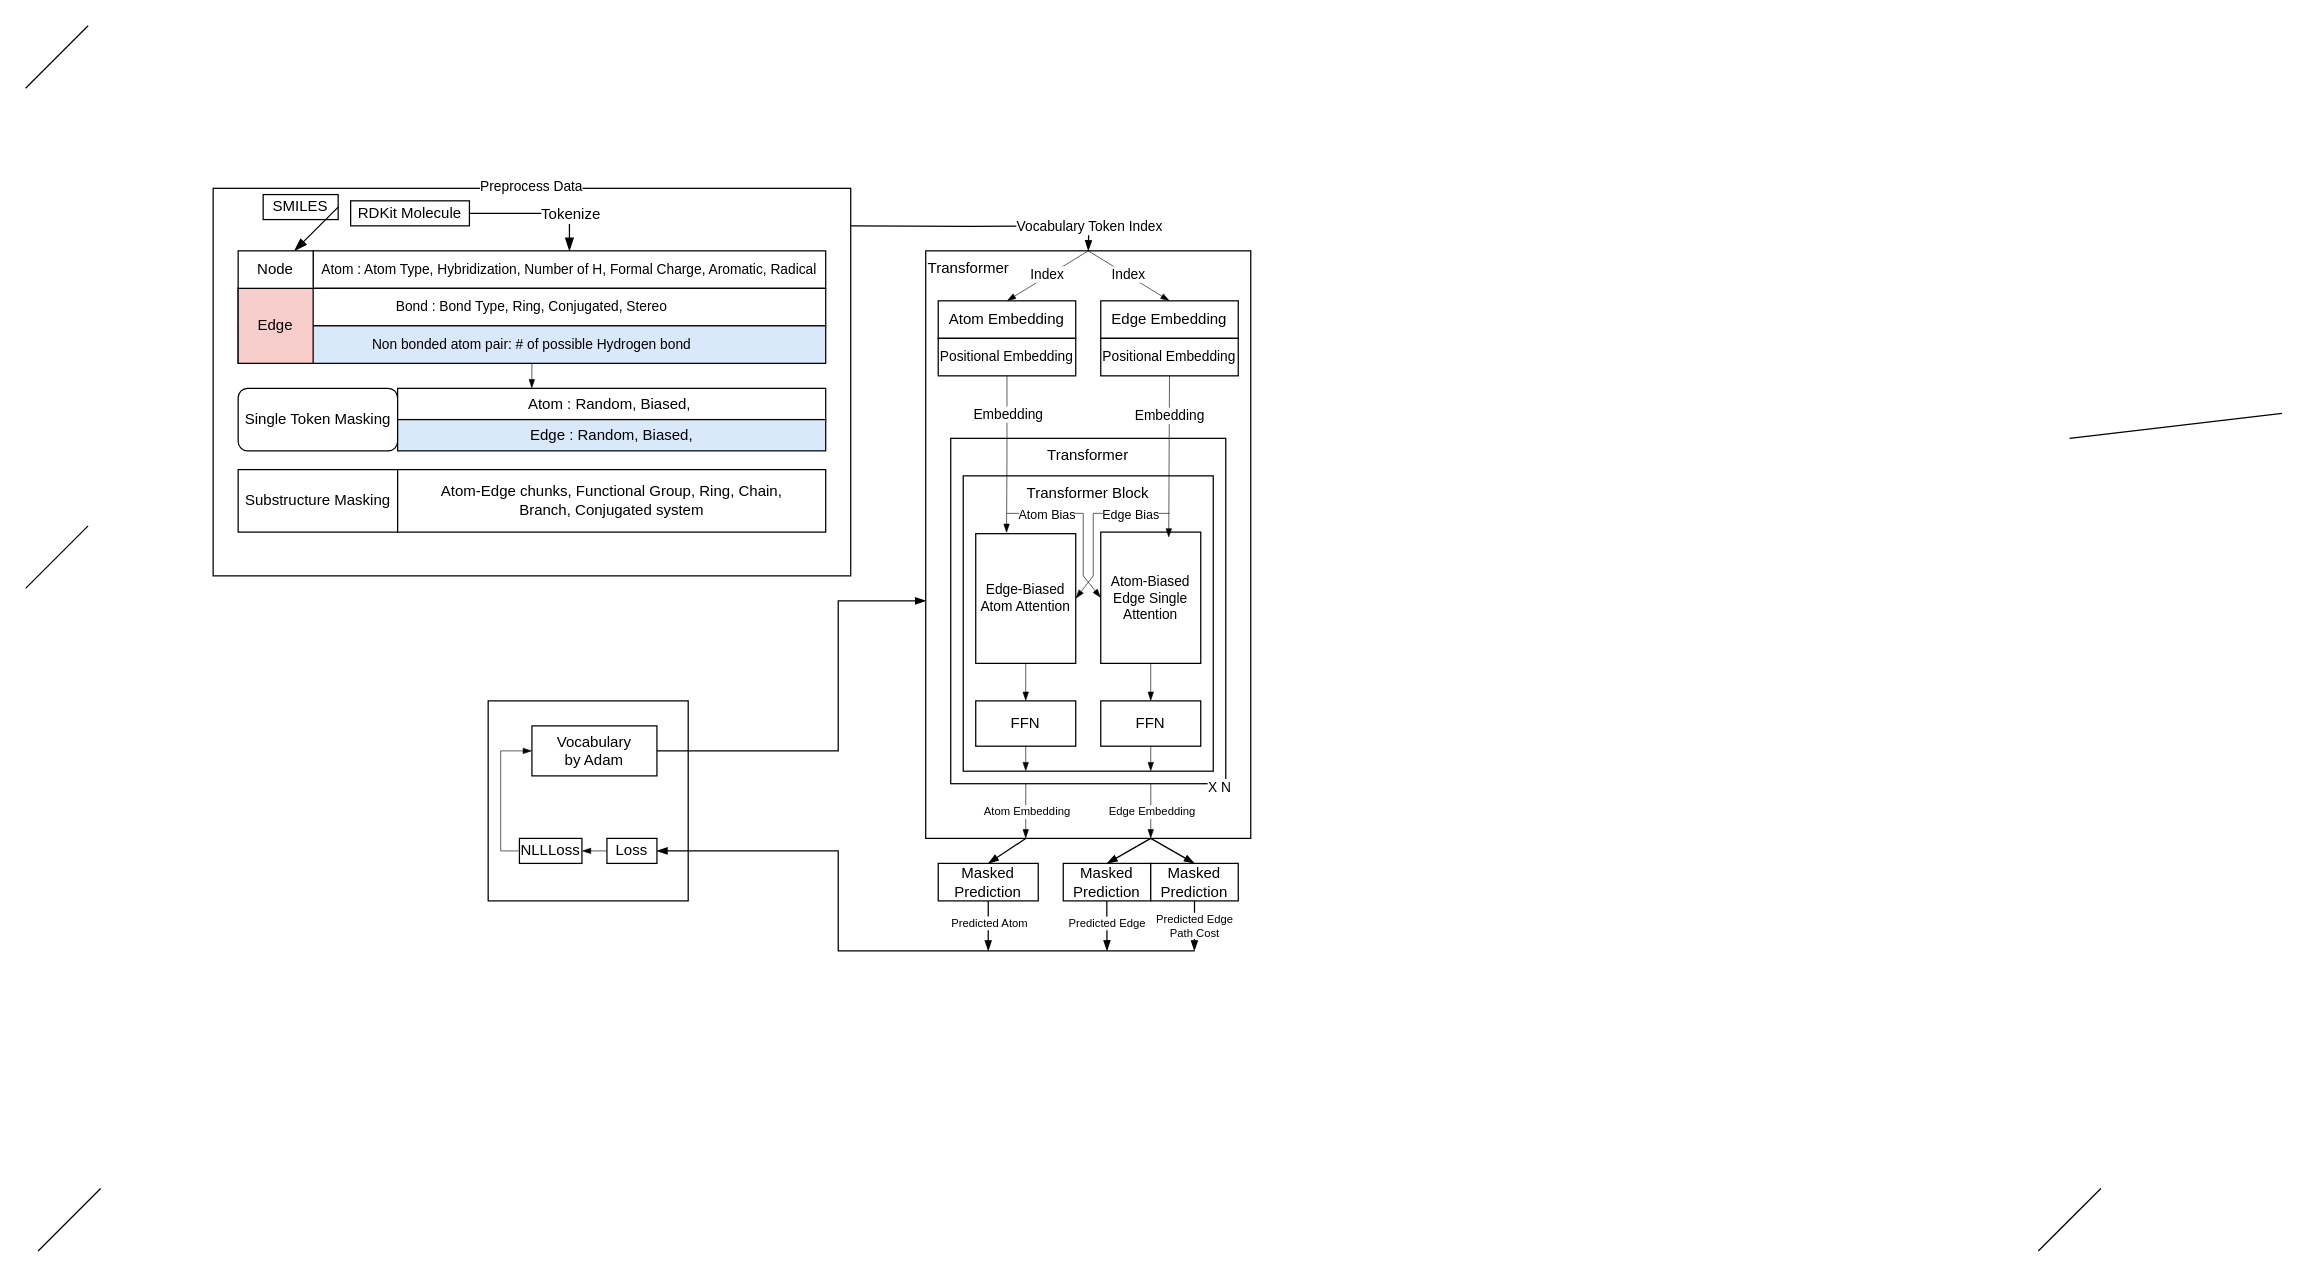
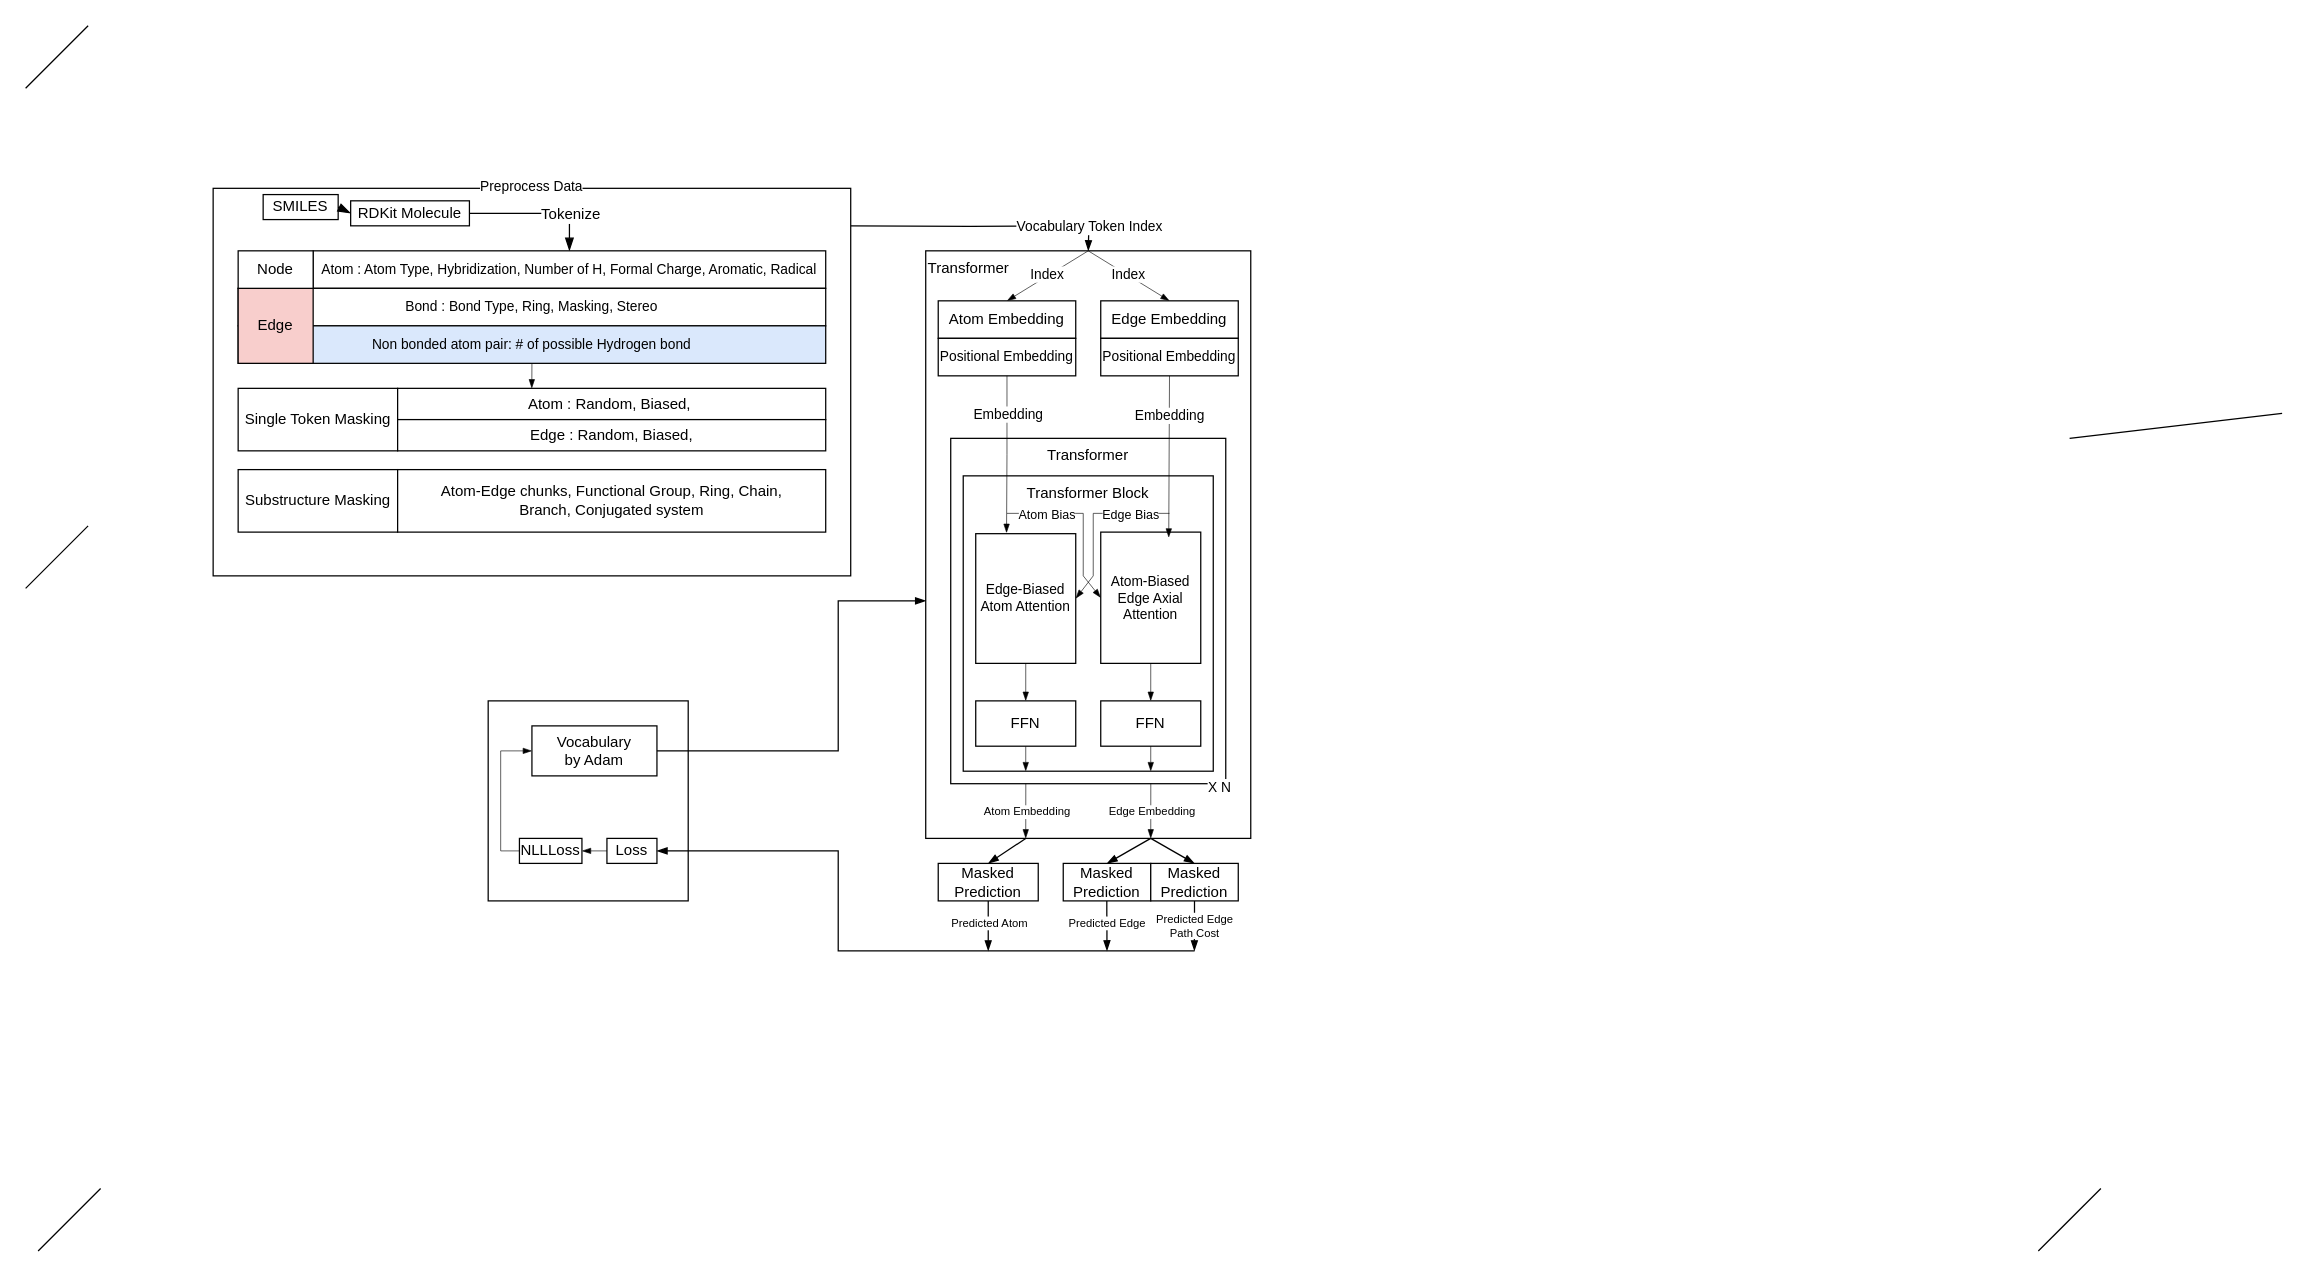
- <mxCell id="58" style="edgeStyle=none;curved=1;rounded=0;orthogonalLoop=1;jettySize=auto;html=1;exitX=1;exitY=0.5;exitDx=0;exitDy=0;fontSize=12;startSize=8;endSize=8;endArrow=blockThin;endFill=1;" parent="55" source="57" target="74" edge="1"><mxGeometry relative="1" as="geometry" /></mxCell>
+ <mxCell id="58" style="edgeStyle=none;curved=1;rounded=0;orthogonalLoop=1;jettySize=auto;html=1;exitX=1;exitY=0.5;exitDx=0;exitDy=0;entryX=0;entryY=0.5;entryDx=0;entryDy=0;fontSize=12;startSize=8;endSize=8;endArrow=blockThin;endFill=1;" parent="55" source="57" target="61" edge="1"><mxGeometry relative="1" as="geometry" /></mxCell>
- <mxCell id="70" value="Bond : Bond Type,&amp;nbsp;Ring, Conjugated, Stereo" style="rounded=0;whiteSpace=wrap;html=1;fontSize=11;" parent="68" vertex="1"><mxGeometry y="30" width="470" height="30" as="geometry" /></mxCell>
+ <mxCell id="70" value="Bond : Bond Type,&amp;nbsp;Ring, Masking, Stereo" style="rounded=0;whiteSpace=wrap;html=1;fontSize=11;" parent="68" vertex="1"><mxGeometry y="30" width="470" height="30" as="geometry" /></mxCell>
- <mxCell id="64" value="&lt;div&gt;Single Token Masking&lt;br&gt;&lt;/div&gt;" style="whiteSpace=wrap;html=1;rounded=1;" parent="63" vertex="1"><mxGeometry width="127.571" height="50" as="geometry" /></mxCell>
+ <mxCell id="64" value="&lt;div&gt;Single Token Masking&lt;br&gt;&lt;/div&gt;" style="rounded=0;whiteSpace=wrap;html=1;" parent="63" vertex="1"><mxGeometry width="127.571" height="50" as="geometry" /></mxCell>
- <mxCell id="67" value="Edge : Random, Biased," style="rounded=0;whiteSpace=wrap;html=1;fillColor=#dae8fc;" parent="65" vertex="1"><mxGeometry y="25" width="342.429" height="25" as="geometry" /></mxCell>
+ <mxCell id="67" value="Edge : Random, Biased," style="rounded=0;whiteSpace=wrap;html=1;" parent="65" vertex="1"><mxGeometry y="25" width="342.429" height="25" as="geometry" /></mxCell>
- <mxCell id="16" value="Atom-Biased&lt;div&gt;Edge Single Attention&lt;/div&gt;" style="rounded=0;whiteSpace=wrap;html=1;fontSize=11;" parent="10" vertex="1"><mxGeometry x="130" y="85" width="80" height="105" as="geometry" /></mxCell>
+ <mxCell id="16" value="Atom-Biased&lt;div&gt;Edge Axial Attention&lt;/div&gt;" style="rounded=0;whiteSpace=wrap;html=1;fontSize=11;" parent="10" vertex="1"><mxGeometry x="130" y="85" width="80" height="105" as="geometry" /></mxCell>
